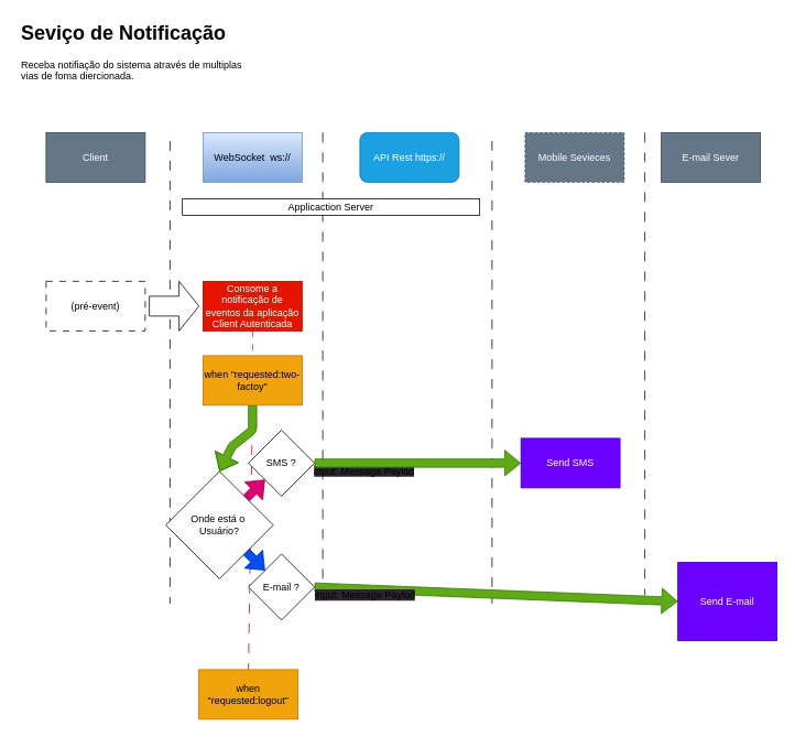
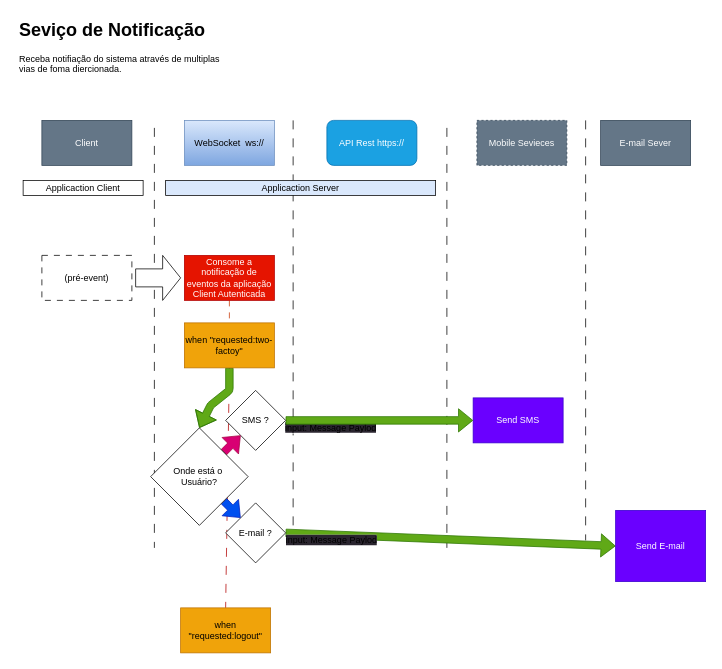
+ <mxCell id="23" value="Applicaction Client" style="whiteSpace=wrap;html=1;" vertex="1" parent="1"><mxGeometry x="30" y="240" width="160" height="20" as="geometry" /></mxCell>
- <mxCell id="22" value="Applicaction Server" style="whiteSpace=wrap;html=1;" vertex="1" parent="1"><mxGeometry x="220" y="240" width="360" height="20" as="geometry" /></mxCell>
+ <mxCell id="22" value="Applicaction Server" style="whiteSpace=wrap;html=1;fillColor=#dae8fc;" vertex="1" parent="1"><mxGeometry x="220" y="240" width="360" height="20" as="geometry" /></mxCell>
